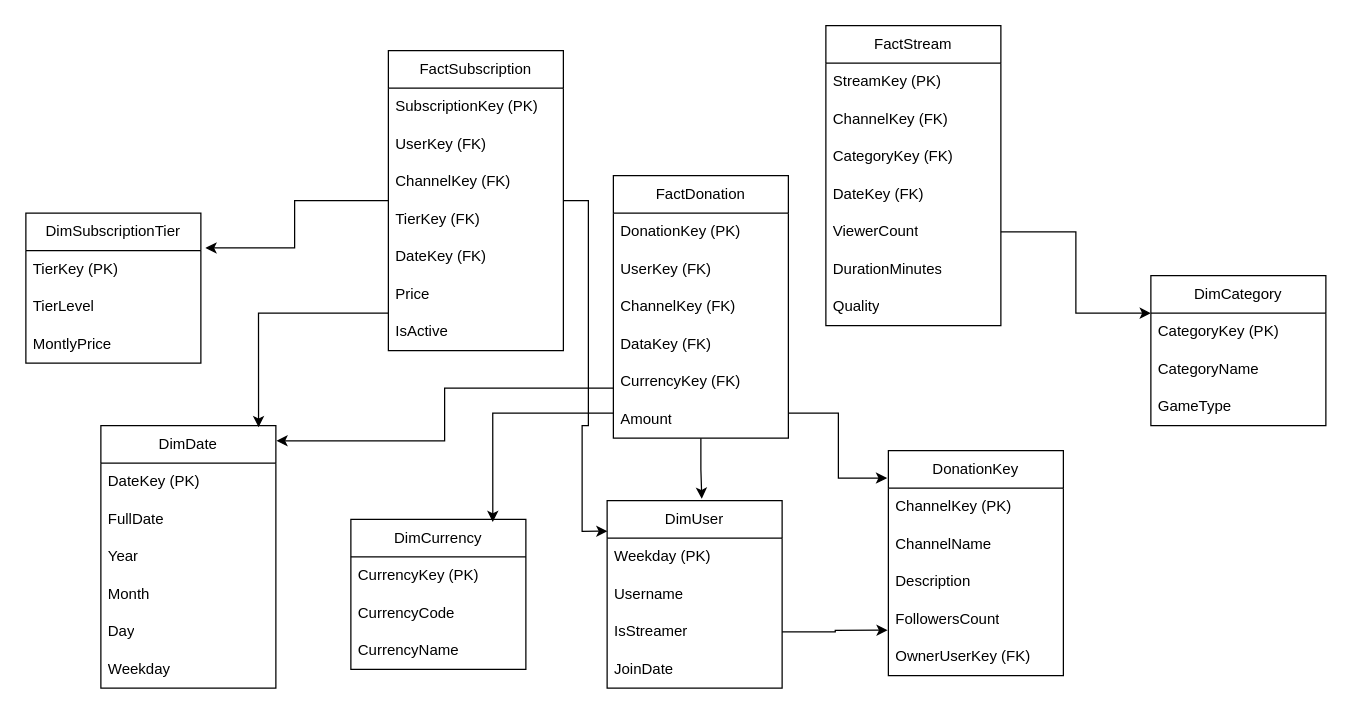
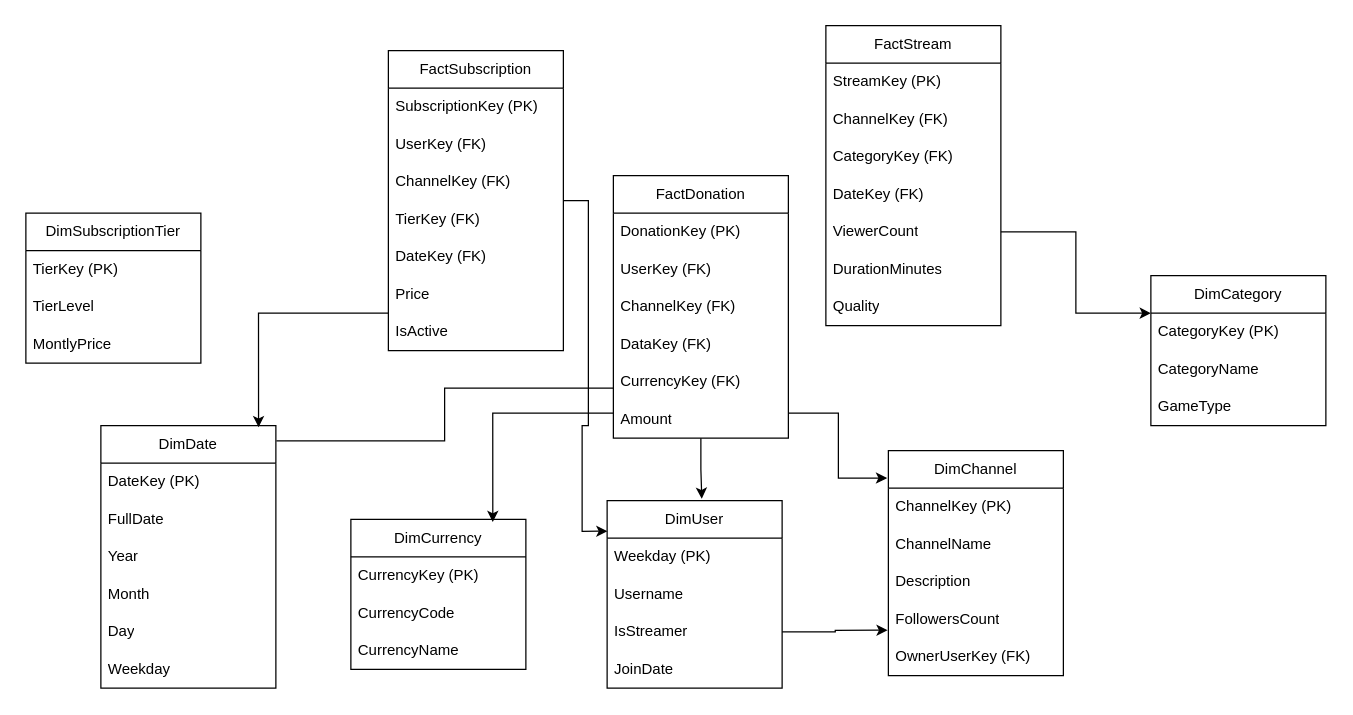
- <mxCell id="60" style="edgeStyle=orthogonalEdgeStyle;rounded=0;orthogonalLoop=1;jettySize=auto;html=1;entryX=1.026;entryY=-0.072;entryDx=0;entryDy=0;entryPerimeter=0;" edge="1" parent="1" source="9" target="52"><mxGeometry relative="1" as="geometry" /></mxCell>
- <mxCell id="58" style="edgeStyle=orthogonalEdgeStyle;rounded=0;orthogonalLoop=1;jettySize=auto;html=1;entryX=1.003;entryY=0.058;entryDx=0;entryDy=0;entryPerimeter=0;" edge="1" parent="1" source="2" target="36"><mxGeometry relative="1" as="geometry"><Array as="points"><mxPoint x="355" y="310" /><mxPoint x="355" y="352" /></Array></mxGeometry></mxCell>
+ <mxCell id="58" style="edgeStyle=orthogonalEdgeStyle;rounded=0;orthogonalLoop=1;jettySize=auto;html=1;entryX=1.003;entryY=0.058;entryDx=0;entryDy=0;entryPerimeter=0;endArrow=none;" edge="1" parent="1" source="2" target="36"><mxGeometry relative="1" as="geometry"><Array as="points"><mxPoint x="355" y="310" /><mxPoint x="355" y="352" /></Array></mxGeometry></mxCell>
- <mxCell id="30" value="DonationKey" style="swimlane;fontStyle=0;childLayout=stackLayout;horizontal=1;startSize=30;horizontalStack=0;resizeParent=1;resizeParentMax=0;resizeLast=0;collapsible=1;marginBottom=0;whiteSpace=wrap;html=1;" vertex="1" parent="1"><mxGeometry x="710" y="360" width="140" height="180" as="geometry" /></mxCell>
+ <mxCell id="30" value="DimChannel" style="swimlane;fontStyle=0;childLayout=stackLayout;horizontal=1;startSize=30;horizontalStack=0;resizeParent=1;resizeParentMax=0;resizeLast=0;collapsible=1;marginBottom=0;whiteSpace=wrap;html=1;" vertex="1" parent="1"><mxGeometry x="710" y="360" width="140" height="180" as="geometry" /></mxCell>
